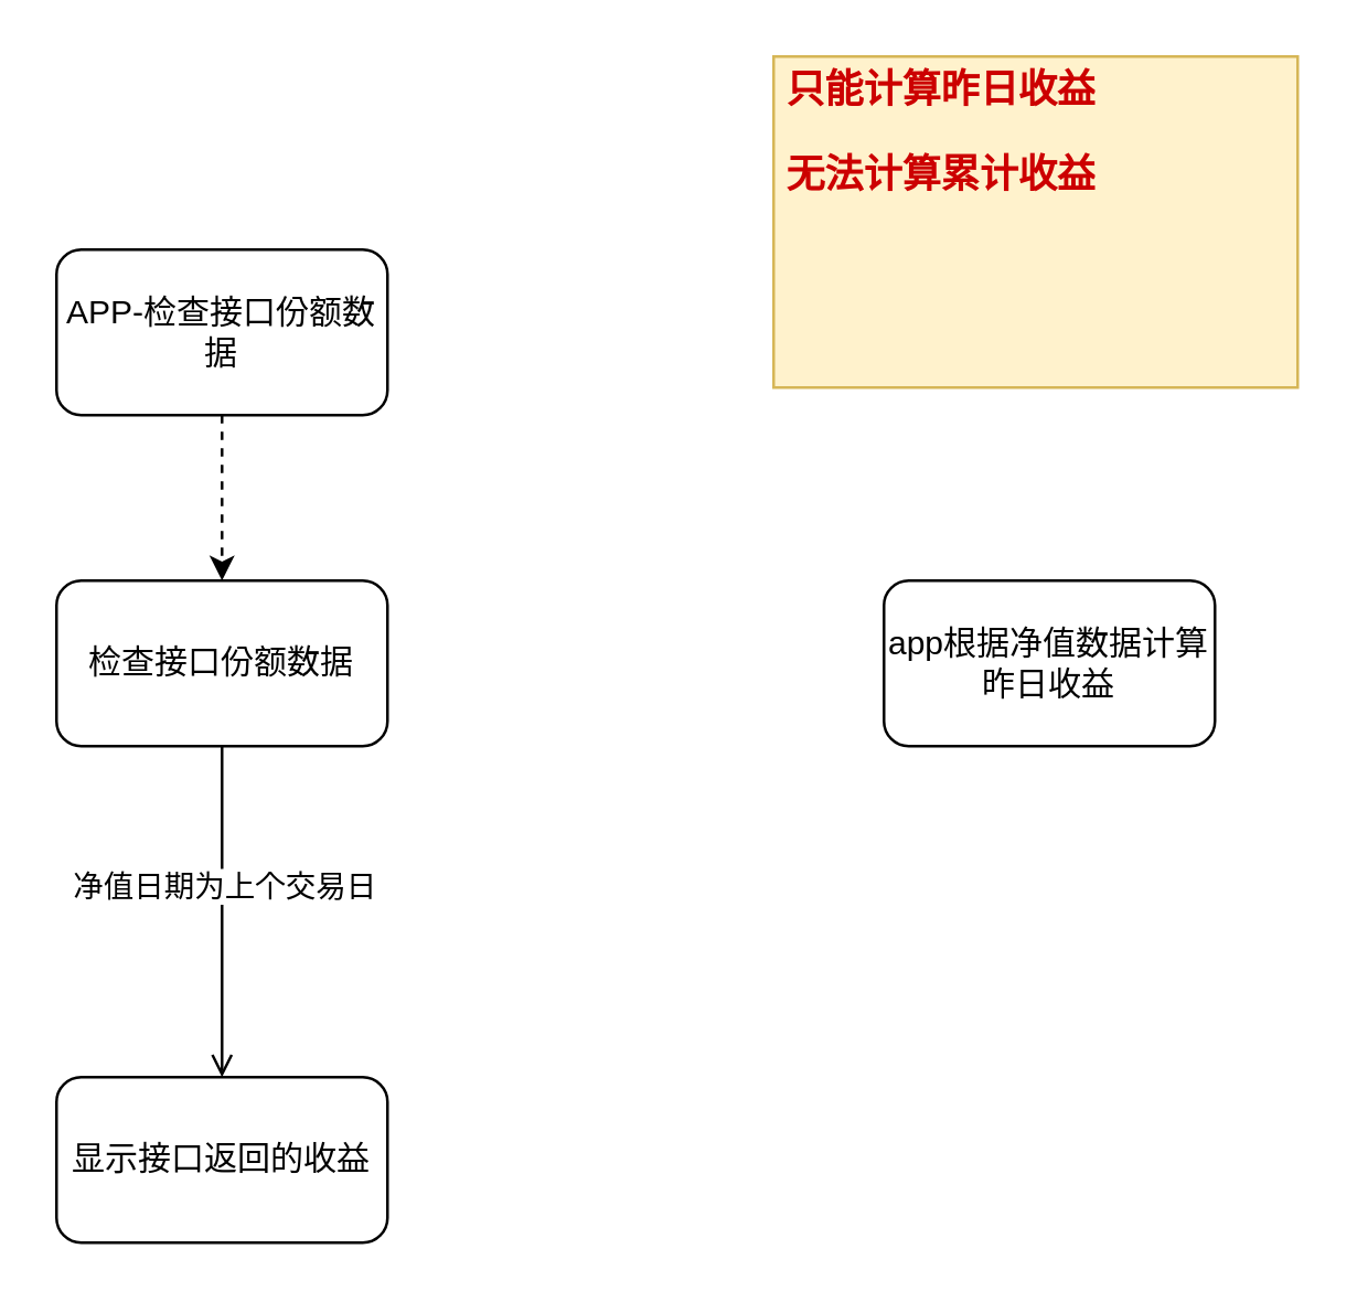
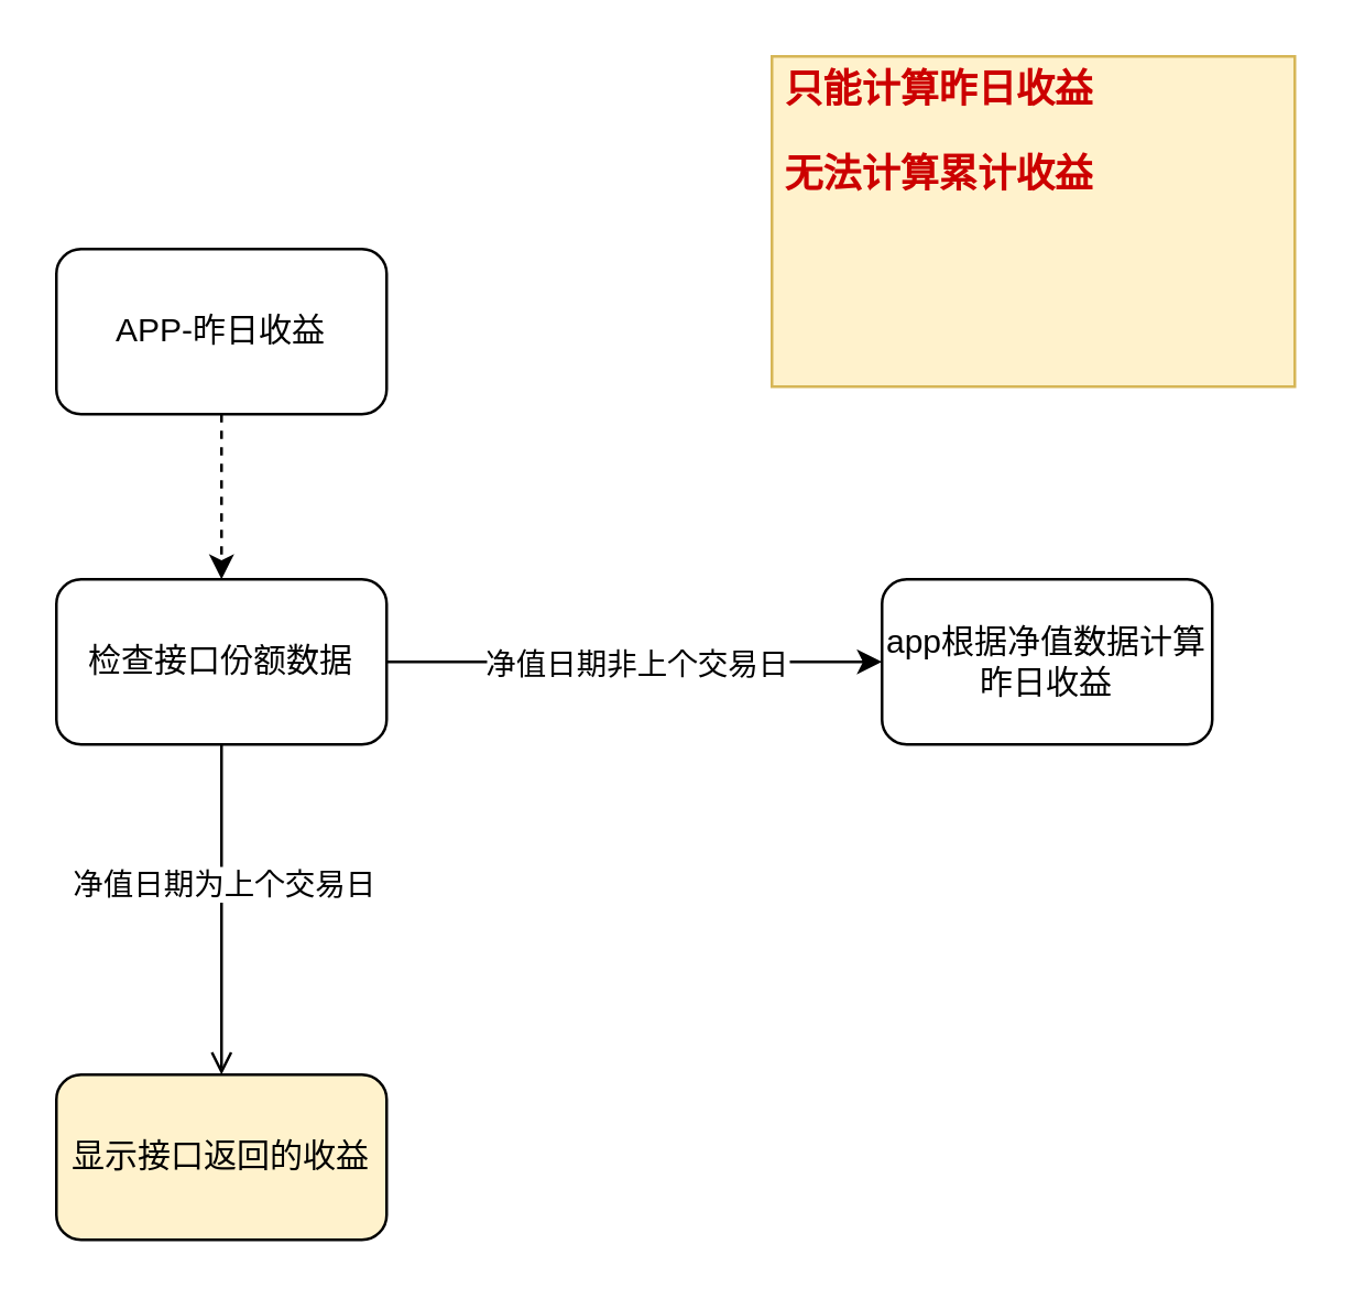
- <mxCell id="3" value="APP-检查接口份额数据" style="rounded=1;whiteSpace=wrap;html=1;" parent="1" vertex="1"><mxGeometry x="20" y="90" width="120" height="60" as="geometry" /></mxCell>
+ <mxCell id="3" value="APP-昨日收益" style="rounded=1;whiteSpace=wrap;html=1;" parent="1" vertex="1"><mxGeometry x="20" y="90" width="120" height="60" as="geometry" /></mxCell>
+ <mxCell id="6" style="edgeStyle=orthogonalEdgeStyle;rounded=0;orthogonalLoop=1;jettySize=auto;html=1;" edge="1" parent="1" source="8" target="10"><mxGeometry relative="1" as="geometry" /></mxCell>
+ <mxCell id="7" value="净值日期非上个交易日" style="edgeLabel;html=1;align=center;verticalAlign=middle;resizable=0;points=[];" vertex="1" connectable="0" parent="6"><mxGeometry x="0.323" y="-2" relative="1" as="geometry"><mxPoint x="-29" y="-2" as="offset" /></mxGeometry></mxCell>
- <mxCell id="9" value="显示接口返回的收益" style="rounded=1;whiteSpace=wrap;html=1;" vertex="1" parent="1"><mxGeometry x="20" y="390" width="120" height="60" as="geometry" /></mxCell>
+ <mxCell id="9" value="显示接口返回的收益" style="rounded=1;whiteSpace=wrap;html=1;fillColor=#fff2cc;" vertex="1" parent="1"><mxGeometry x="20" y="390" width="120" height="60" as="geometry" /></mxCell>
